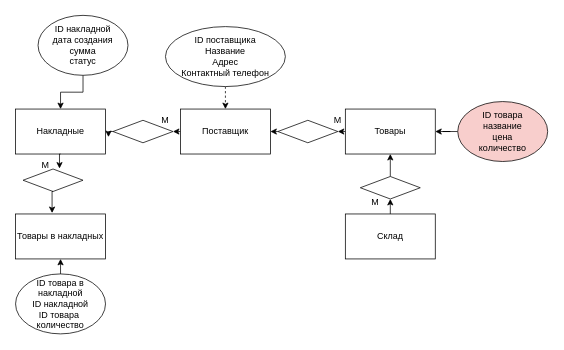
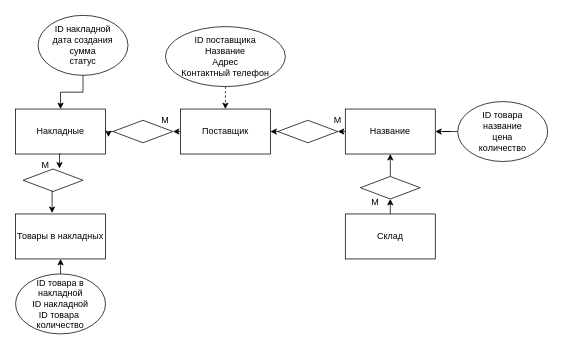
- <mxCell id="3" value="Товары" style="rounded=0;whiteSpace=wrap;html=1;" vertex="1" parent="1"><mxGeometry x="460" y="145" width="120" height="60" as="geometry" /></mxCell>
+ <mxCell id="3" value="Название" style="rounded=0;whiteSpace=wrap;html=1;" vertex="1" parent="1"><mxGeometry x="460" y="145" width="120" height="60" as="geometry" /></mxCell>
- <mxCell id="17" value="ID товара&lt;br&gt;название&lt;br&gt;цена&lt;br&gt;количество" style="ellipse;whiteSpace=wrap;html=1;fillColor=#f8cecc;" vertex="1" parent="1"><mxGeometry x="610" y="135" width="120" height="80" as="geometry" /></mxCell>
+ <mxCell id="17" value="ID товара&lt;br&gt;название&lt;br&gt;цена&lt;br&gt;количество" style="ellipse;whiteSpace=wrap;html=1;" vertex="1" parent="1"><mxGeometry x="610" y="135" width="120" height="80" as="geometry" /></mxCell>
